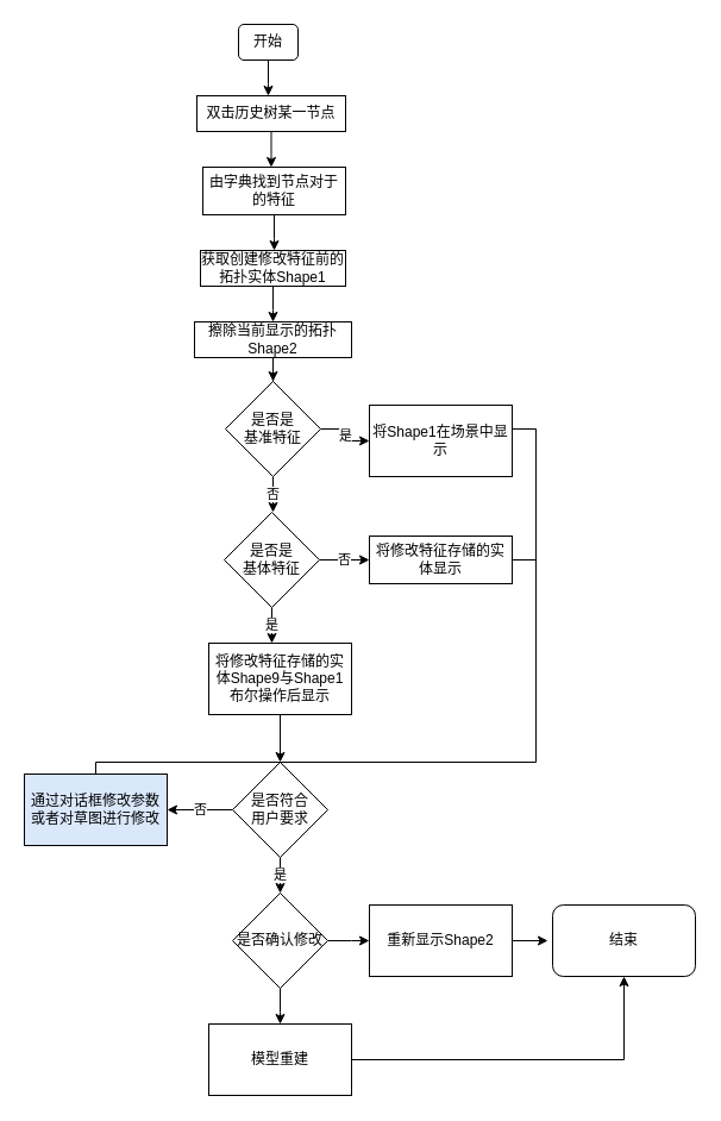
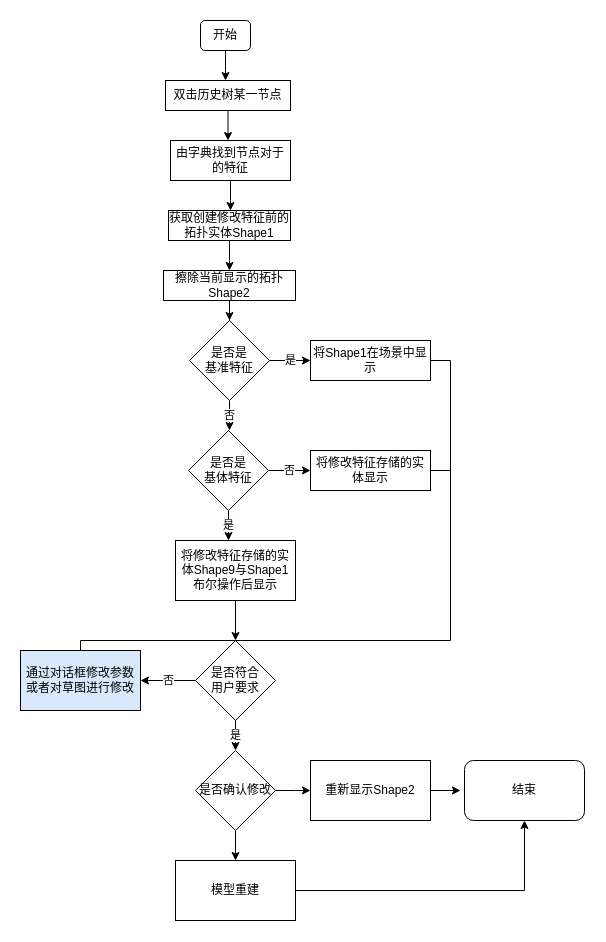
- <mxCell id="13" value="将Shape1在场景中显示" style="rounded=0;whiteSpace=wrap;html=1;" vertex="1" parent="1"><mxGeometry x="310" y="340" width="120" height="60" as="geometry" /></mxCell>
+ <mxCell id="13" value="将Shape1在场景中显示" style="rounded=0;whiteSpace=wrap;html=1;" vertex="1" parent="1"><mxGeometry x="310" y="340" width="120" height="40" as="geometry" /></mxCell>
